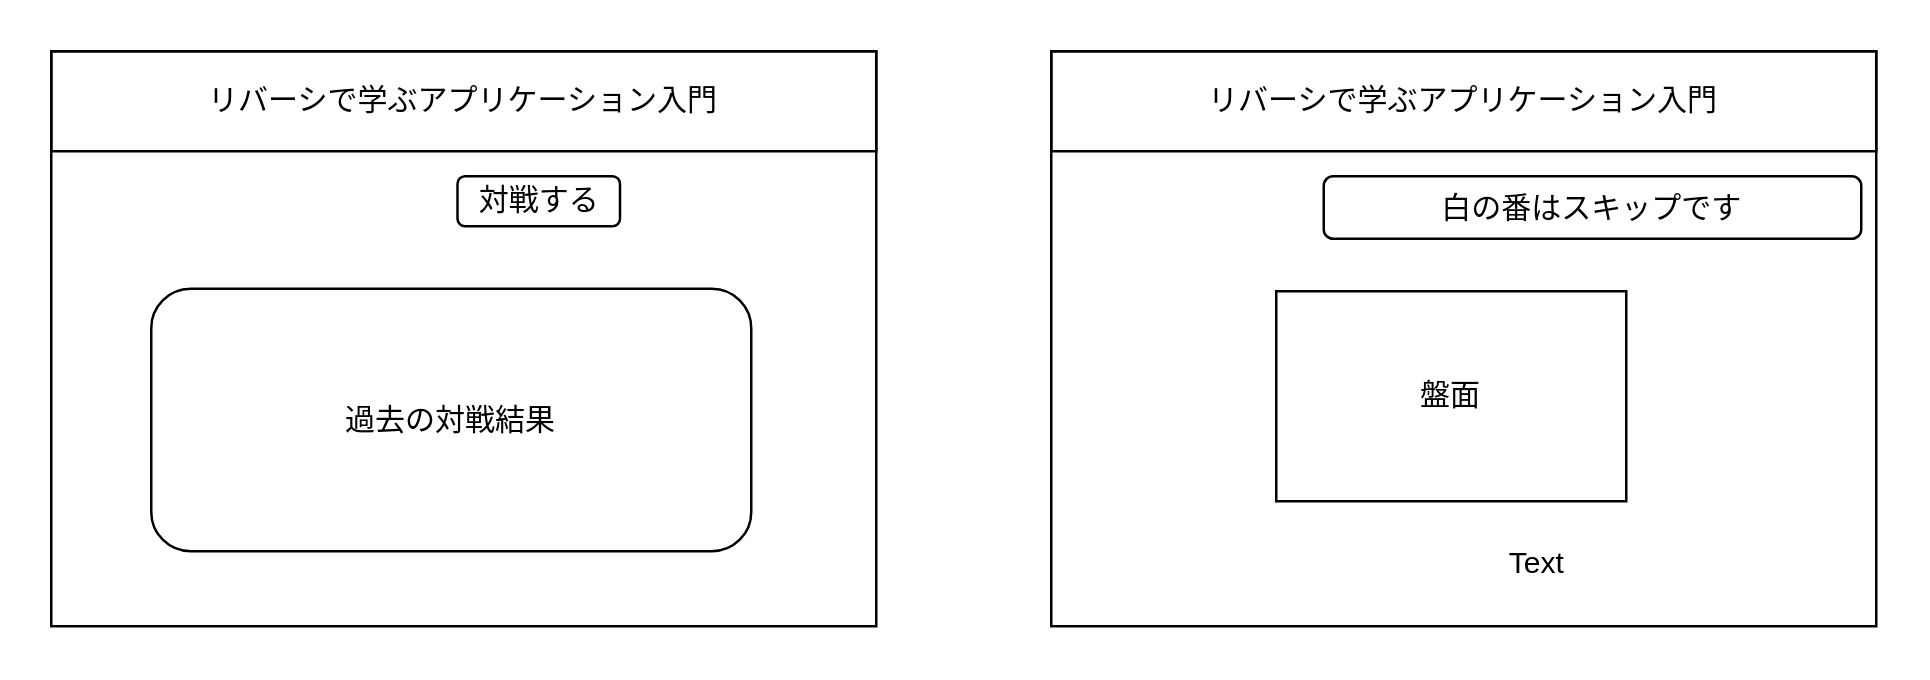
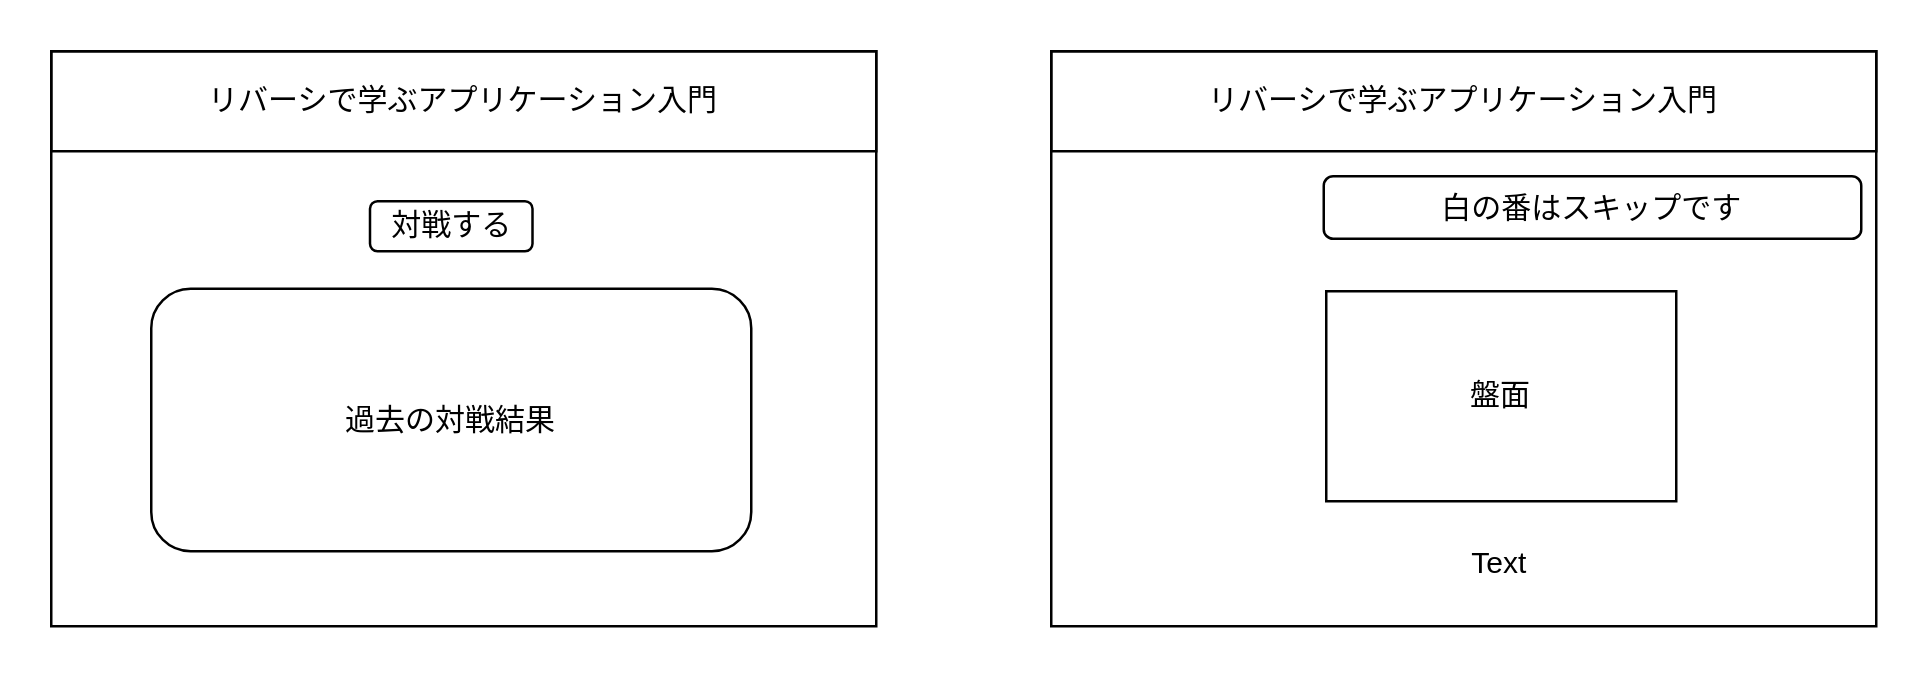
- <mxCell id="4" value="対戦する" style="rounded=1;whiteSpace=wrap;html=1;fillColor=none;" vertex="1" parent="1"><mxGeometry x="182.5" y="70" width="65" height="20" as="geometry" /></mxCell>
+ <mxCell id="4" value="対戦する" style="rounded=1;whiteSpace=wrap;html=1;fillColor=none;" vertex="1" parent="1"><mxGeometry x="147.5" y="80" width="65" height="20" as="geometry" /></mxCell>
- <mxCell id="9" value="盤面" style="rounded=0;whiteSpace=wrap;html=1;fillColor=none;" vertex="1" parent="1"><mxGeometry x="510" y="116" width="140" height="84" as="geometry" /></mxCell>
+ <mxCell id="9" value="盤面" style="rounded=0;whiteSpace=wrap;html=1;fillColor=none;" vertex="1" parent="1"><mxGeometry x="530" y="116" width="140" height="84" as="geometry" /></mxCell>
- <mxCell id="10" value="Text" style="text;html=1;strokeColor=none;fillColor=none;align=center;verticalAlign=middle;whiteSpace=wrap;rounded=0;labelBackgroundColor=#ffffff;" vertex="1" parent="1"><mxGeometry x="544" y="210" width="141" height="30" as="geometry" /></mxCell>
+ <mxCell id="10" value="Text" style="text;html=1;strokeColor=none;fillColor=none;align=center;verticalAlign=middle;whiteSpace=wrap;rounded=0;labelBackgroundColor=#ffffff;" vertex="1" parent="1"><mxGeometry x="529" y="210" width="141" height="30" as="geometry" /></mxCell>
